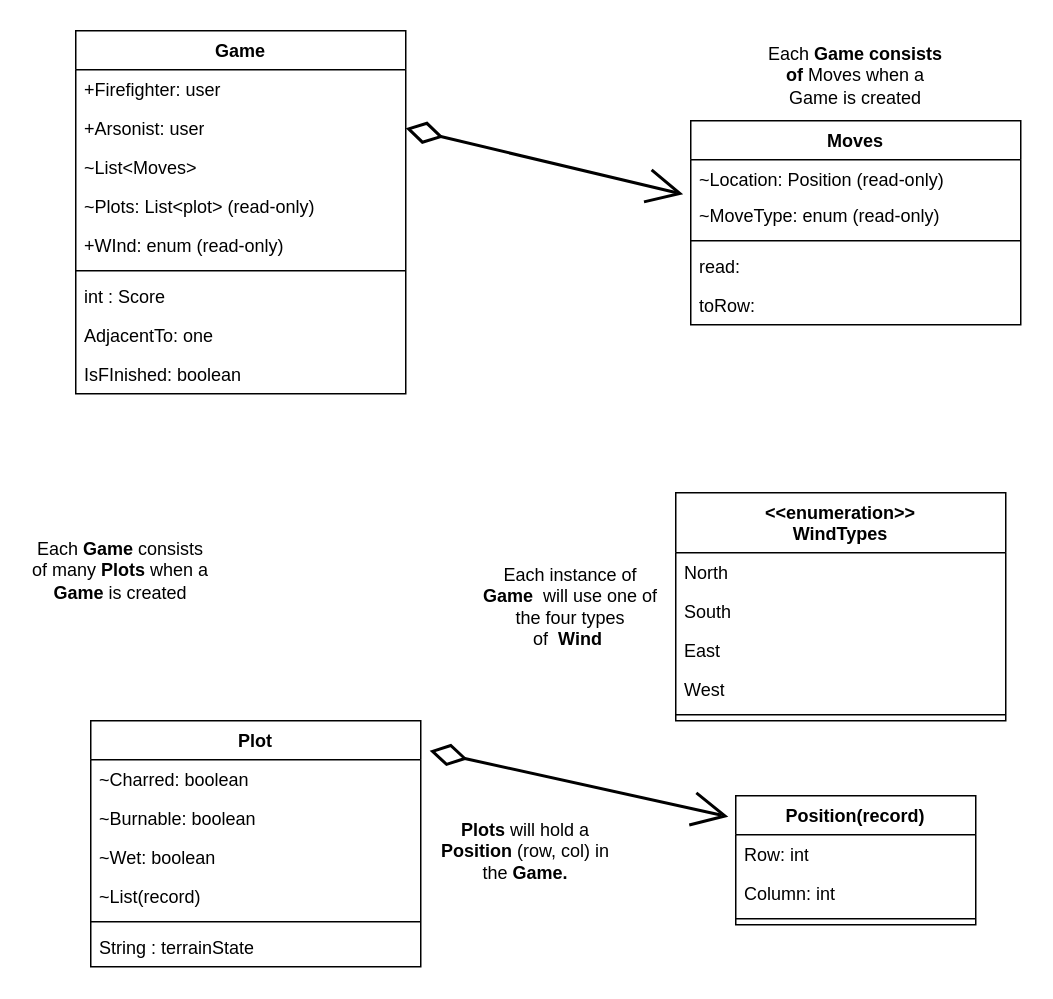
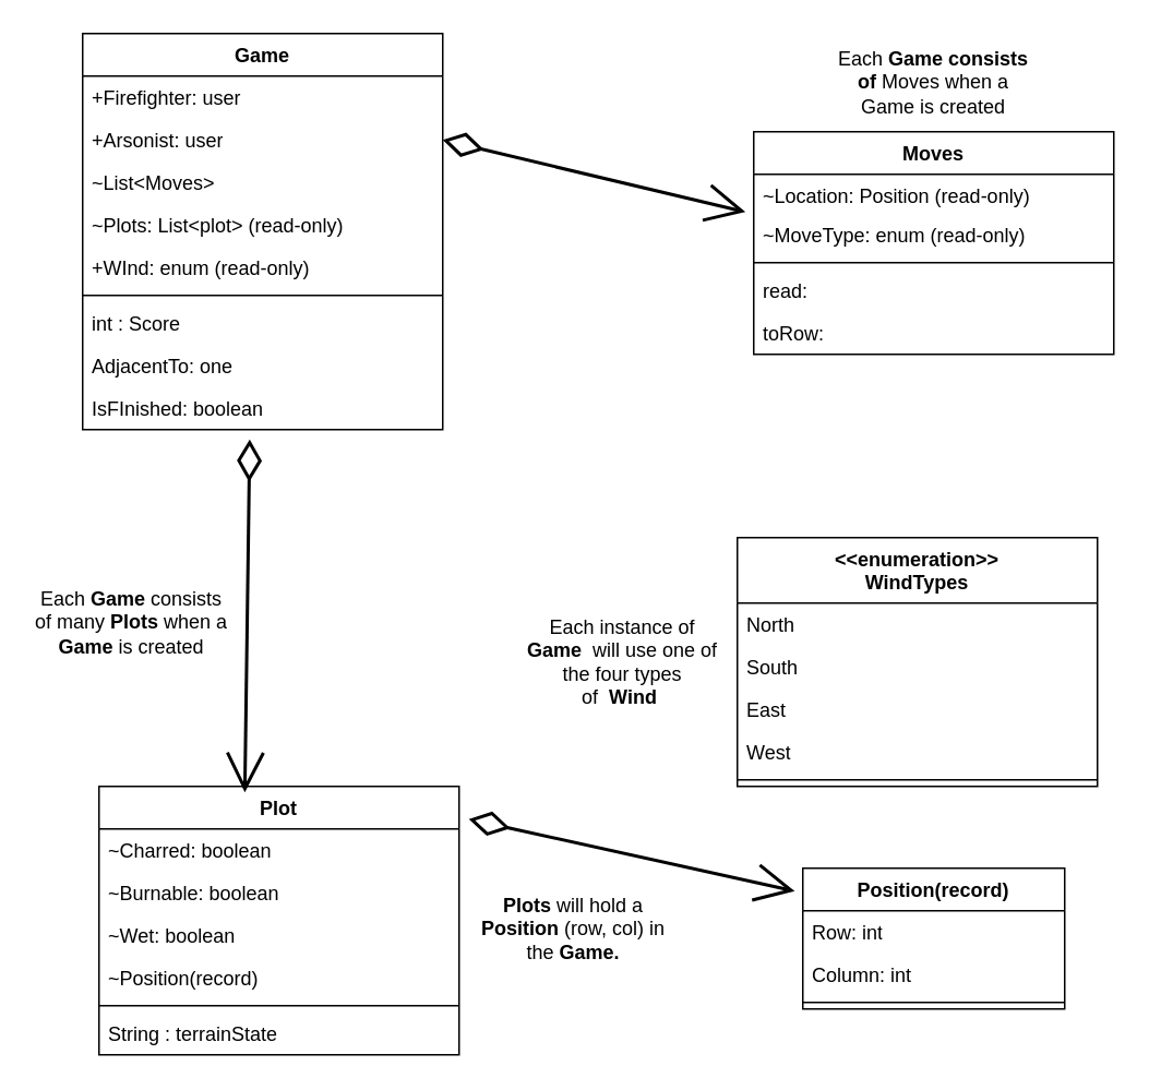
+ <mxCell id="29" value="" style="endArrow=open;html=1;rounded=0;exitX=0.464;exitY=1.231;exitDx=0;exitDy=0;startArrow=diamondThin;startFill=0;strokeWidth=2;targetPerimeterSpacing=0;endSize=20;startSize=20;endFill=0;exitPerimeter=0;entryX=0.405;entryY=0.022;entryDx=0;entryDy=0;entryPerimeter=0;" parent="1" edge="1" target="18" source="17"><mxGeometry width="50" height="50" relative="1" as="geometry"><mxPoint x="150" y="374" as="sourcePoint" /><mxPoint x="149" y="520" as="targetPoint" /></mxGeometry></mxCell>
- <mxCell id="22" value="~List(record)" style="text;strokeColor=none;fillColor=none;align=left;verticalAlign=top;spacingLeft=4;spacingRight=4;overflow=hidden;rotatable=0;points=[[0,0.5],[1,0.5]];portConstraint=eastwest;whiteSpace=wrap;html=1;" vertex="1" parent="18"><mxGeometry y="104" width="220" height="26" as="geometry" /></mxCell>
+ <mxCell id="22" value="~Position(record)" style="text;strokeColor=none;fillColor=none;align=left;verticalAlign=top;spacingLeft=4;spacingRight=4;overflow=hidden;rotatable=0;points=[[0,0.5],[1,0.5]];portConstraint=eastwest;whiteSpace=wrap;html=1;" vertex="1" parent="18"><mxGeometry y="104" width="220" height="26" as="geometry" /></mxCell>
